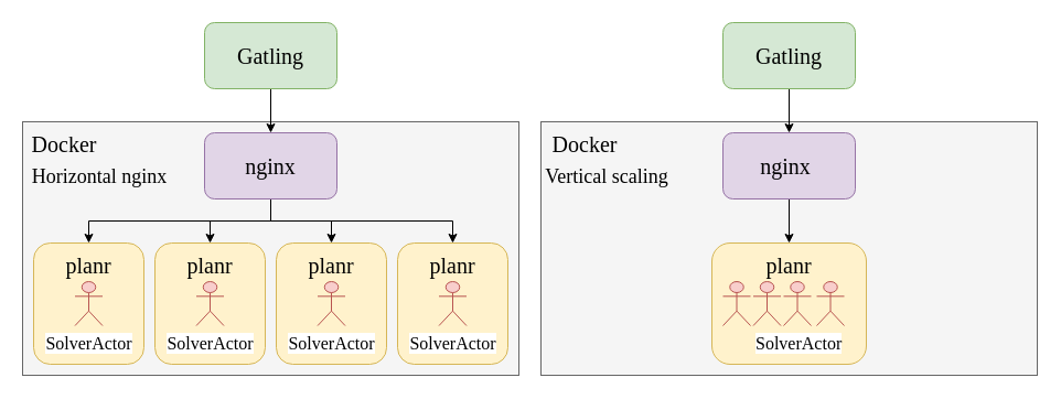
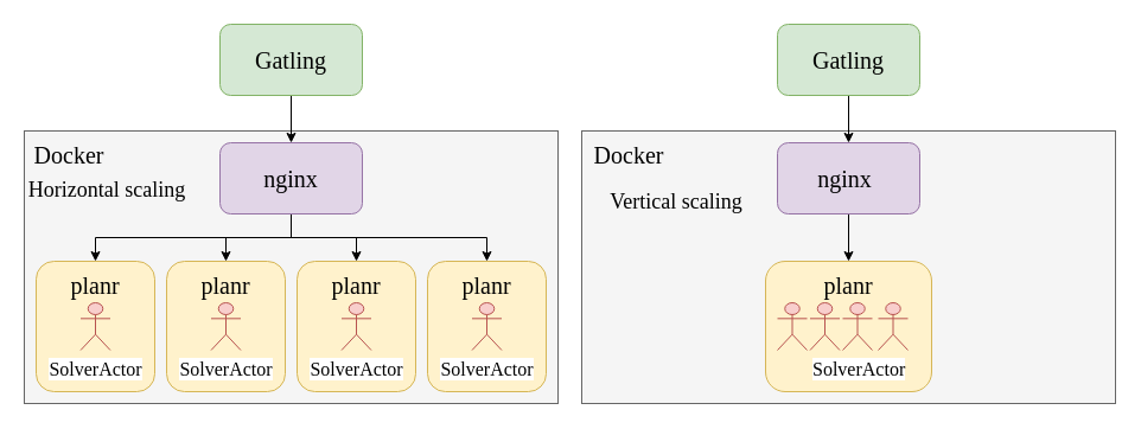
- <mxCell id="27" value="&lt;font style=&quot;font-size: 18px&quot;&gt;Horizontal nginx&lt;/font&gt;" style="text;html=1;strokeColor=none;fillColor=none;align=center;verticalAlign=middle;whiteSpace=wrap;rounded=0;fontFamily=Times New Roman;fontSize=16;" vertex="1" parent="1"><mxGeometry x="20" y="150" width="140" height="20" as="geometry" /></mxCell>
+ <mxCell id="27" value="&lt;font style=&quot;font-size: 18px&quot;&gt;Horizontal scaling&lt;/font&gt;" style="text;html=1;strokeColor=none;fillColor=none;align=center;verticalAlign=middle;whiteSpace=wrap;rounded=0;fontFamily=Times New Roman;fontSize=16;" vertex="1" parent="1"><mxGeometry x="20" y="150" width="140" height="20" as="geometry" /></mxCell>
- <mxCell id="39" value="&lt;font style=&quot;font-size: 18px&quot;&gt;Vertical scaling&lt;/font&gt;" style="text;html=1;strokeColor=none;fillColor=none;align=center;verticalAlign=middle;whiteSpace=wrap;rounded=0;fontFamily=Times New Roman;fontSize=16;" vertex="1" parent="1"><mxGeometry x="490" y="150" width="120" height="20" as="geometry" /></mxCell>
+ <mxCell id="39" value="&lt;font style=&quot;font-size: 18px&quot;&gt;Vertical scaling&lt;/font&gt;" style="text;html=1;strokeColor=none;fillColor=none;align=center;verticalAlign=middle;whiteSpace=wrap;rounded=0;fontFamily=Times New Roman;fontSize=16;" vertex="1" parent="1"><mxGeometry x="510" y="160" width="120" height="20" as="geometry" /></mxCell>
